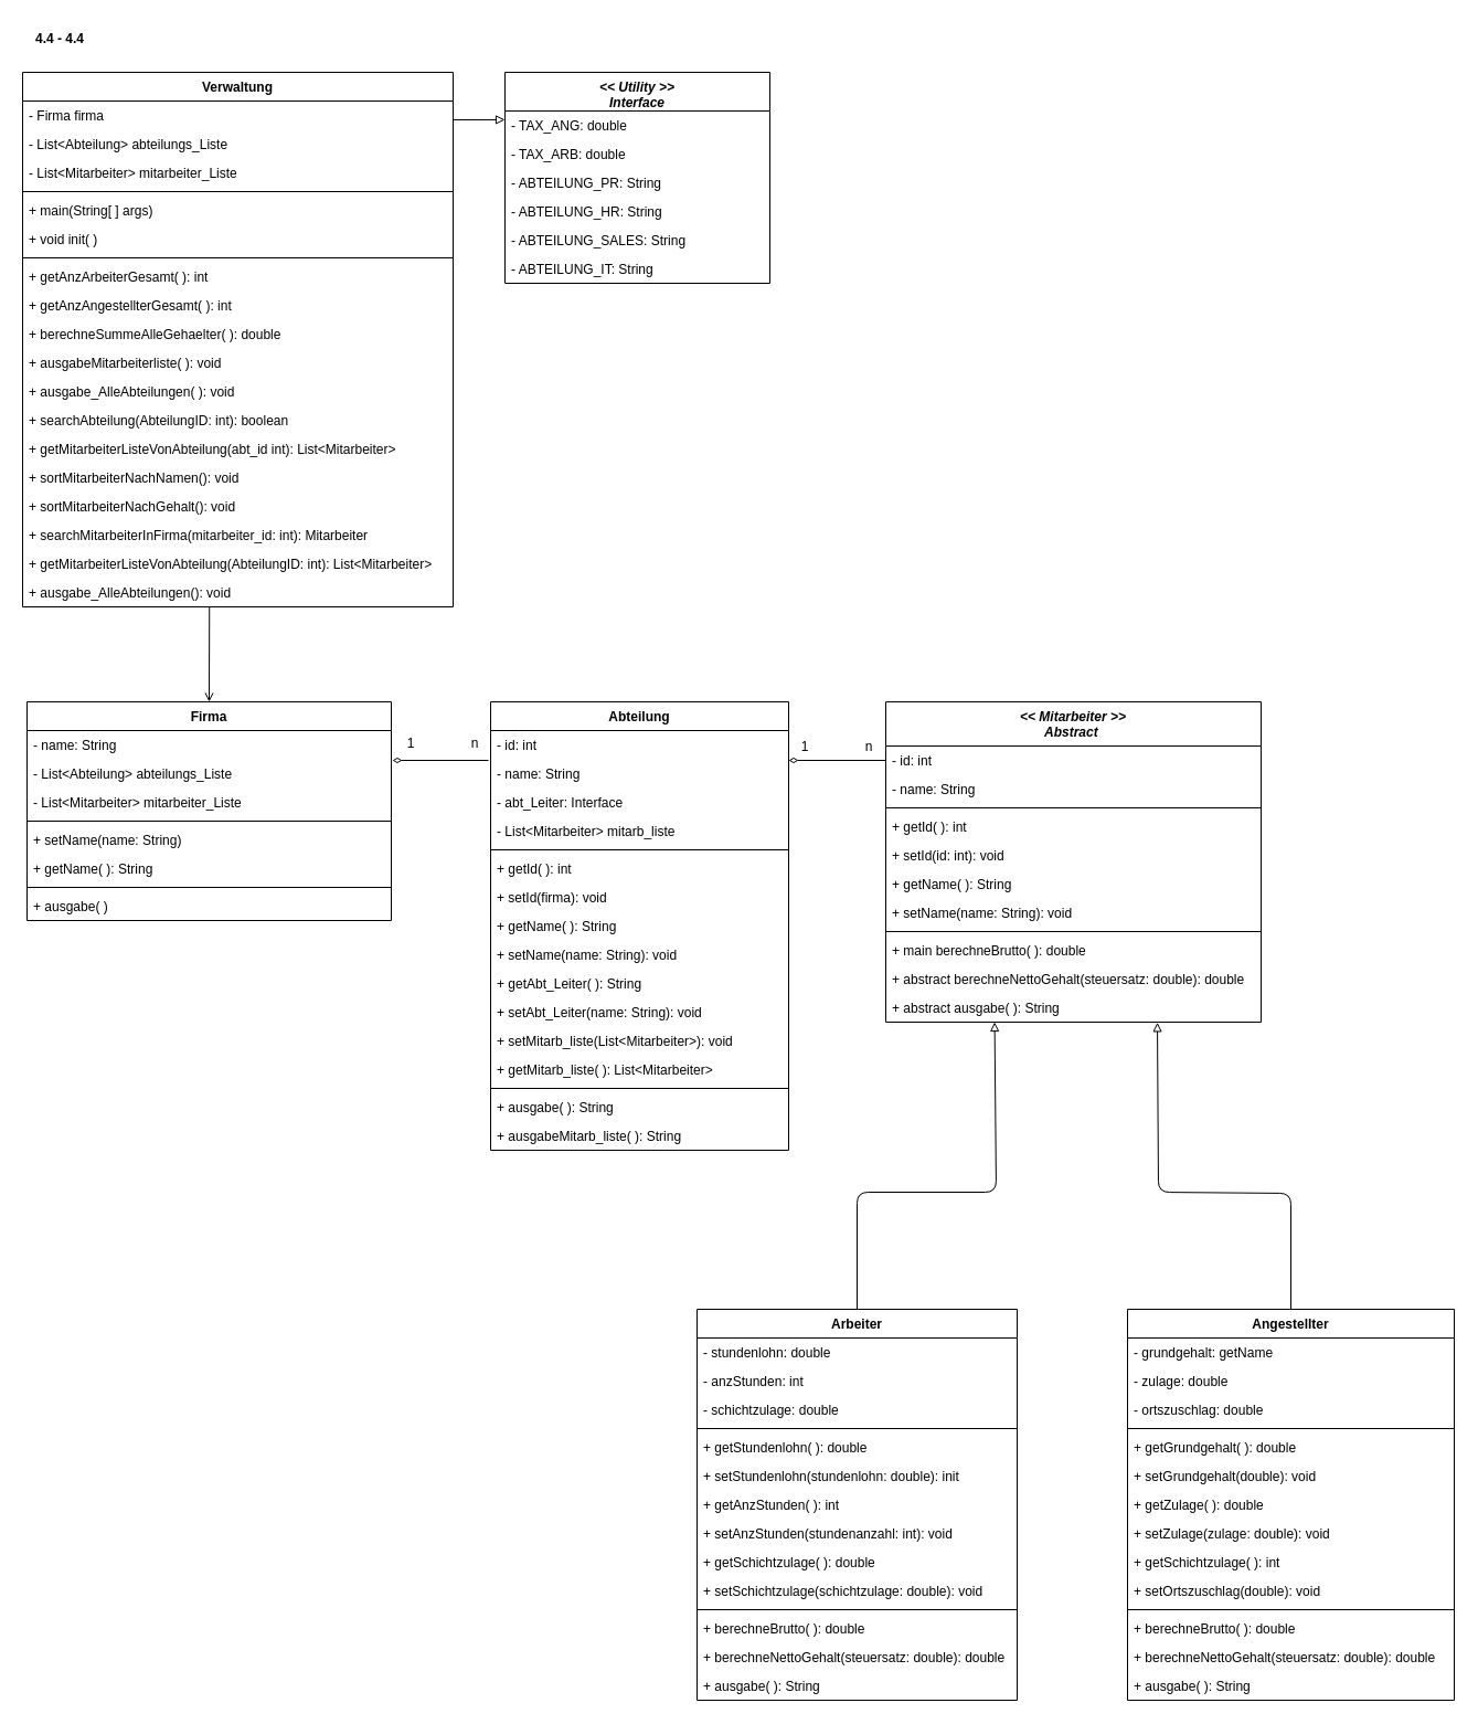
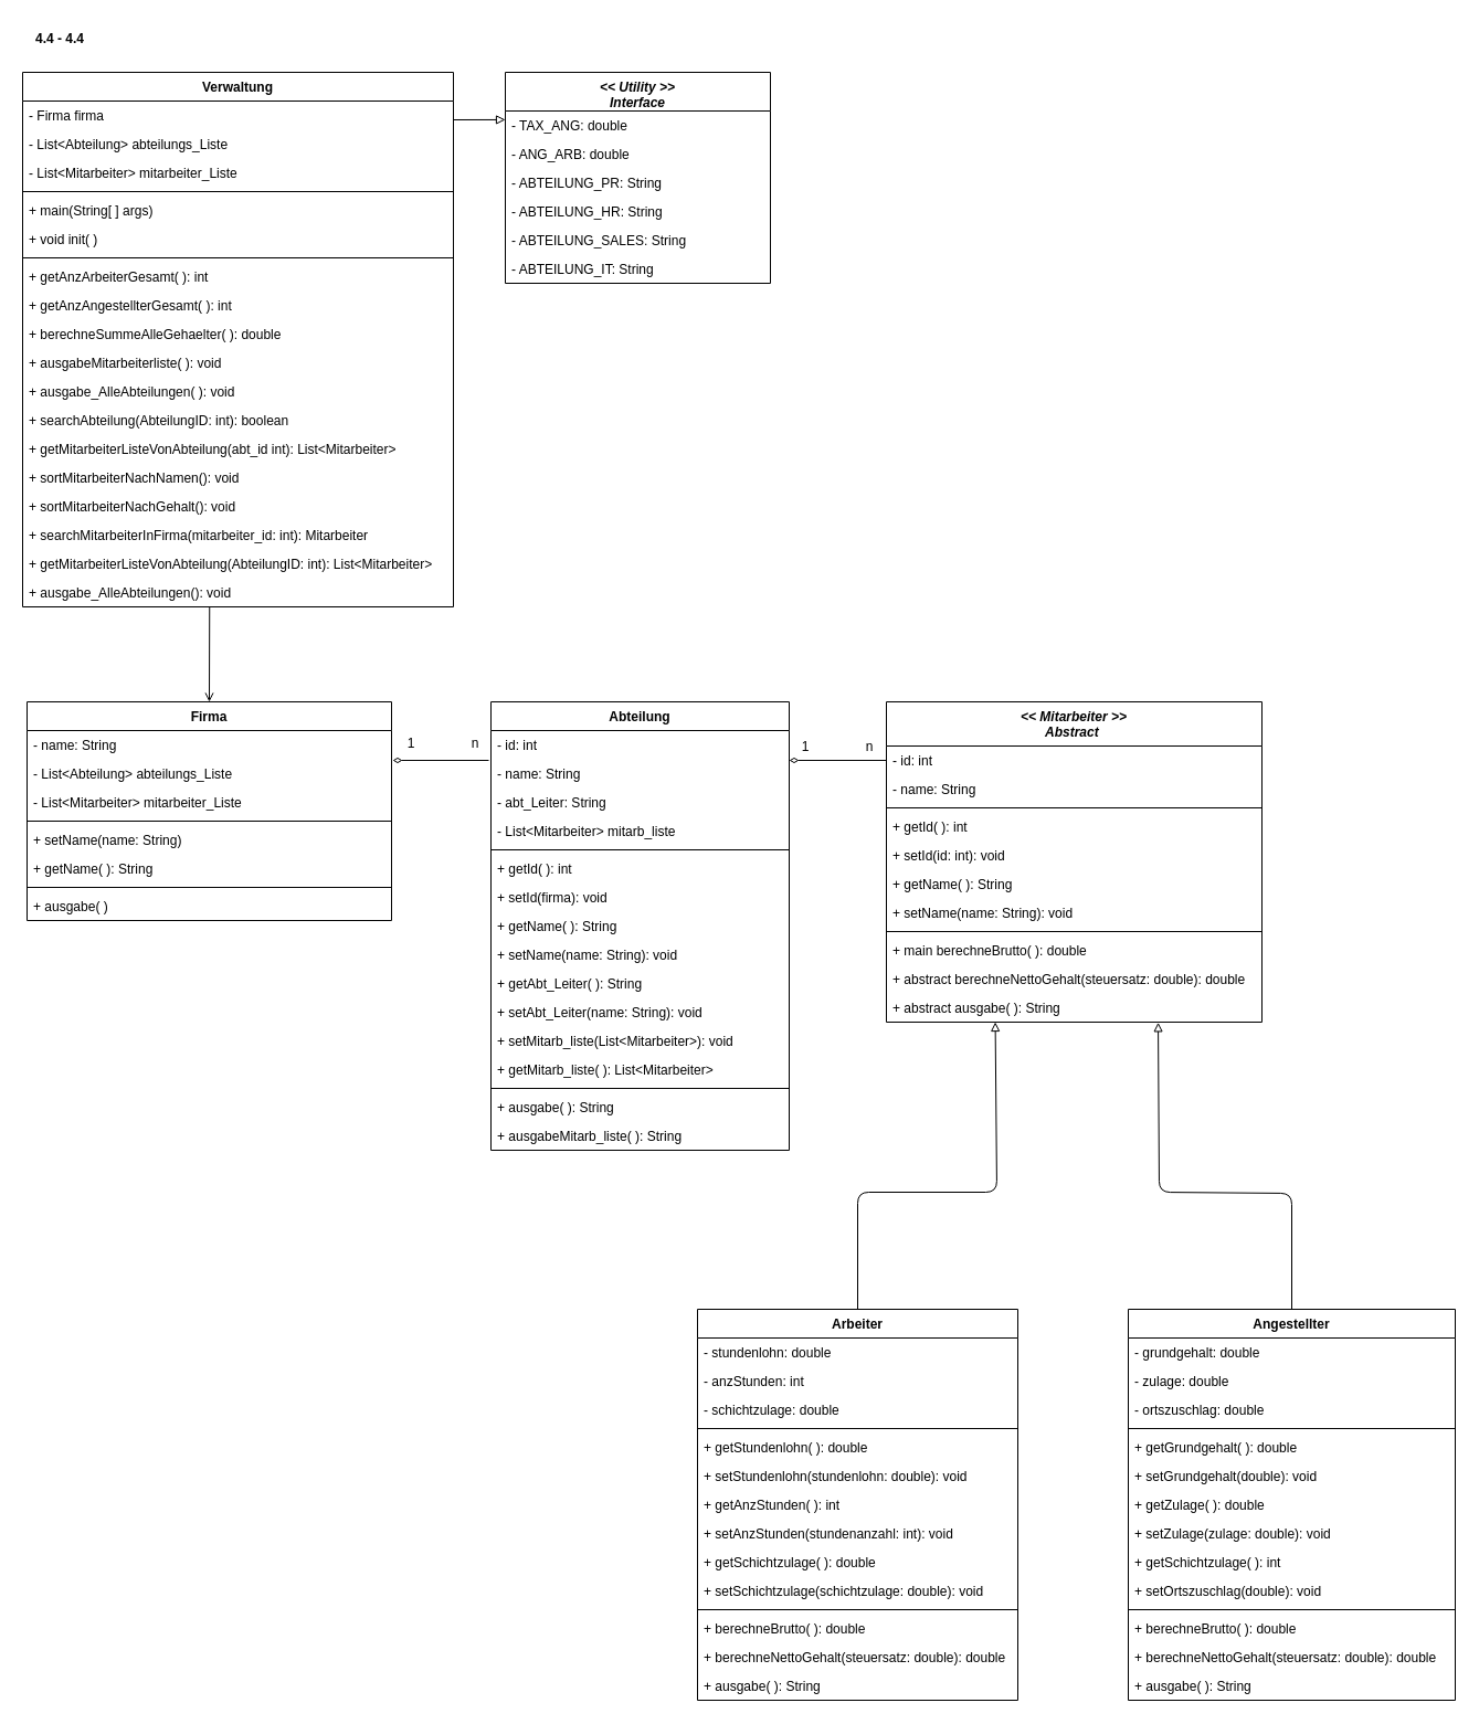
- <mxCell id="101" value="- TAX_ARB: double" style="text;strokeColor=none;fillColor=none;align=left;verticalAlign=top;spacingLeft=4;spacingRight=4;overflow=hidden;rotatable=0;points=[[0,0.5],[1,0.5]];portConstraint=eastwest;" parent="99" vertex="1"><mxGeometry y="61" width="240" height="26" as="geometry" /></mxCell>
+ <mxCell id="101" value="- ANG_ARB: double" style="text;strokeColor=none;fillColor=none;align=left;verticalAlign=top;spacingLeft=4;spacingRight=4;overflow=hidden;rotatable=0;points=[[0,0.5],[1,0.5]];portConstraint=eastwest;" parent="99" vertex="1"><mxGeometry y="61" width="240" height="26" as="geometry" /></mxCell>
- <mxCell id="70" value="- abt_Leiter: Interface" style="text;strokeColor=none;fillColor=none;align=left;verticalAlign=top;spacingLeft=4;spacingRight=4;overflow=hidden;rotatable=0;points=[[0,0.5],[1,0.5]];portConstraint=eastwest;" parent="67" vertex="1"><mxGeometry y="78" width="270" height="26" as="geometry" /></mxCell>
+ <mxCell id="70" value="- abt_Leiter: String" style="text;strokeColor=none;fillColor=none;align=left;verticalAlign=top;spacingLeft=4;spacingRight=4;overflow=hidden;rotatable=0;points=[[0,0.5],[1,0.5]];portConstraint=eastwest;" parent="67" vertex="1"><mxGeometry y="78" width="270" height="26" as="geometry" /></mxCell>
- <mxCell id="32" value="- grundgehalt: getName" style="text;strokeColor=none;fillColor=none;align=left;verticalAlign=top;spacingLeft=4;spacingRight=4;overflow=hidden;rotatable=0;points=[[0,0.5],[1,0.5]];portConstraint=eastwest;" parent="31" vertex="1"><mxGeometry y="26" width="296" height="26" as="geometry" /></mxCell>
+ <mxCell id="32" value="- grundgehalt: double" style="text;strokeColor=none;fillColor=none;align=left;verticalAlign=top;spacingLeft=4;spacingRight=4;overflow=hidden;rotatable=0;points=[[0,0.5],[1,0.5]];portConstraint=eastwest;" parent="31" vertex="1"><mxGeometry y="26" width="296" height="26" as="geometry" /></mxCell>
- <mxCell id="21" value="+ setStundenlohn(stundenlohn: double): init" style="text;strokeColor=none;fillColor=none;align=left;verticalAlign=top;spacingLeft=4;spacingRight=4;overflow=hidden;rotatable=0;points=[[0,0.5],[1,0.5]];portConstraint=eastwest;" parent="15" vertex="1"><mxGeometry y="138" width="290" height="26" as="geometry" /></mxCell>
+ <mxCell id="21" value="+ setStundenlohn(stundenlohn: double): void" style="text;strokeColor=none;fillColor=none;align=left;verticalAlign=top;spacingLeft=4;spacingRight=4;overflow=hidden;rotatable=0;points=[[0,0.5],[1,0.5]];portConstraint=eastwest;" parent="15" vertex="1"><mxGeometry y="138" width="290" height="26" as="geometry" /></mxCell>
